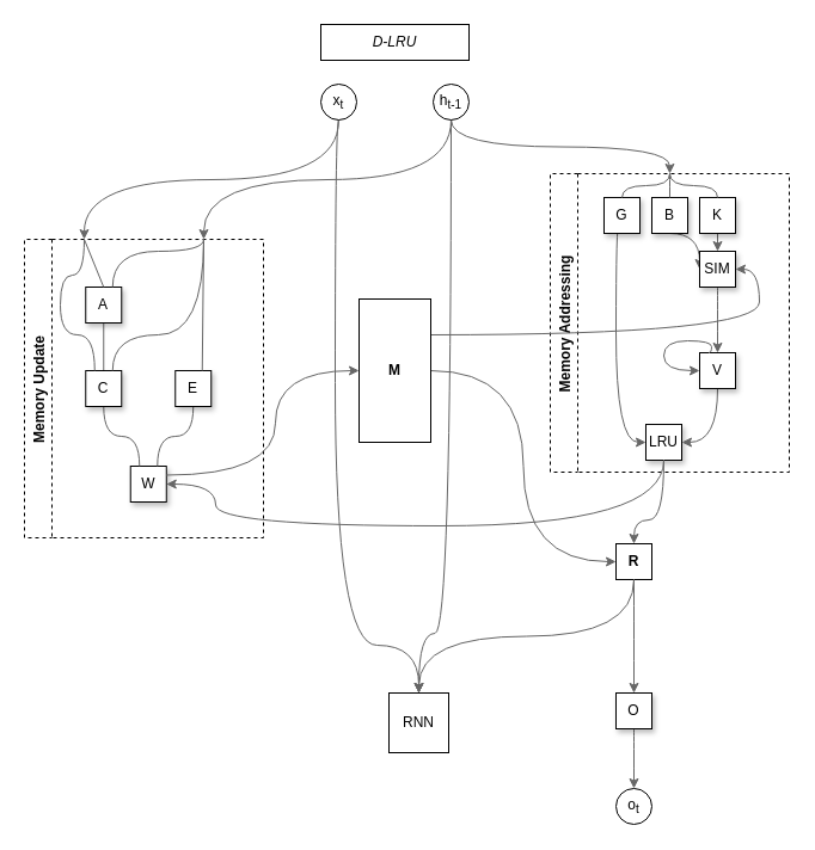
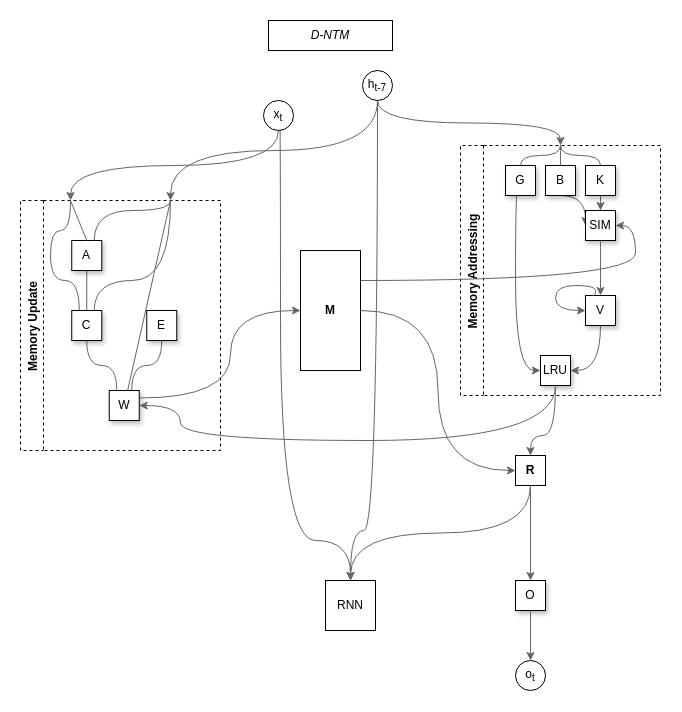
- <mxCell id="43" value="D-LRU" style="rounded=0;whiteSpace=wrap;html=1;fontStyle=2" parent="1" vertex="1"><mxGeometry x="268" y="20" width="124" height="30" as="geometry" /></mxCell>
+ <mxCell id="43" value="D-NTM" style="rounded=0;whiteSpace=wrap;html=1;fontStyle=2" parent="1" vertex="1"><mxGeometry x="268" y="20" width="124" height="30" as="geometry" /></mxCell>
- <mxCell id="46" value="x&lt;sub&gt;t&lt;/sub&gt;" style="ellipse;whiteSpace=wrap;html=1;aspect=fixed;" parent="1" vertex="1"><mxGeometry x="268" y="70" width="30" height="30" as="geometry" /></mxCell>
+ <mxCell id="46" value="x&lt;sub&gt;t&lt;/sub&gt;" style="ellipse;whiteSpace=wrap;html=1;aspect=fixed;" parent="1" vertex="1"><mxGeometry x="263" y="100" width="30" height="30" as="geometry" /></mxCell>
- <mxCell id="48" value="h&lt;sub&gt;t-1&lt;/sub&gt;" style="ellipse;whiteSpace=wrap;html=1;aspect=fixed;" parent="1" vertex="1"><mxGeometry x="362" y="70" width="30" height="30" as="geometry" /></mxCell>
+ <mxCell id="48" value="h&lt;sub&gt;t-7&lt;/sub&gt;" style="ellipse;whiteSpace=wrap;html=1;aspect=fixed;" parent="1" vertex="1"><mxGeometry x="362" y="70" width="30" height="30" as="geometry" /></mxCell>
- <mxCell id="37" style="edgeStyle=none;rounded=0;orthogonalLoop=1;jettySize=auto;html=1;exitX=0.75;exitY=0;exitDx=0;exitDy=0;entryX=0.75;entryY=0;entryDx=0;entryDy=0;endArrow=none;endFill=0;fillColor=#f5f5f5;strokeColor=#666666;" parent="28" source="28" target="33" edge="1"><mxGeometry relative="1" as="geometry" /></mxCell>
+ <mxCell id="37" style="edgeStyle=none;rounded=0;orthogonalLoop=1;jettySize=auto;html=1;exitX=0.75;exitY=0;exitDx=0;exitDy=0;endArrow=none;endFill=0;fillColor=#f5f5f5;strokeColor=#666666;" parent="28" source="28" target="31" edge="1"><mxGeometry relative="1" as="geometry" /></mxCell>
